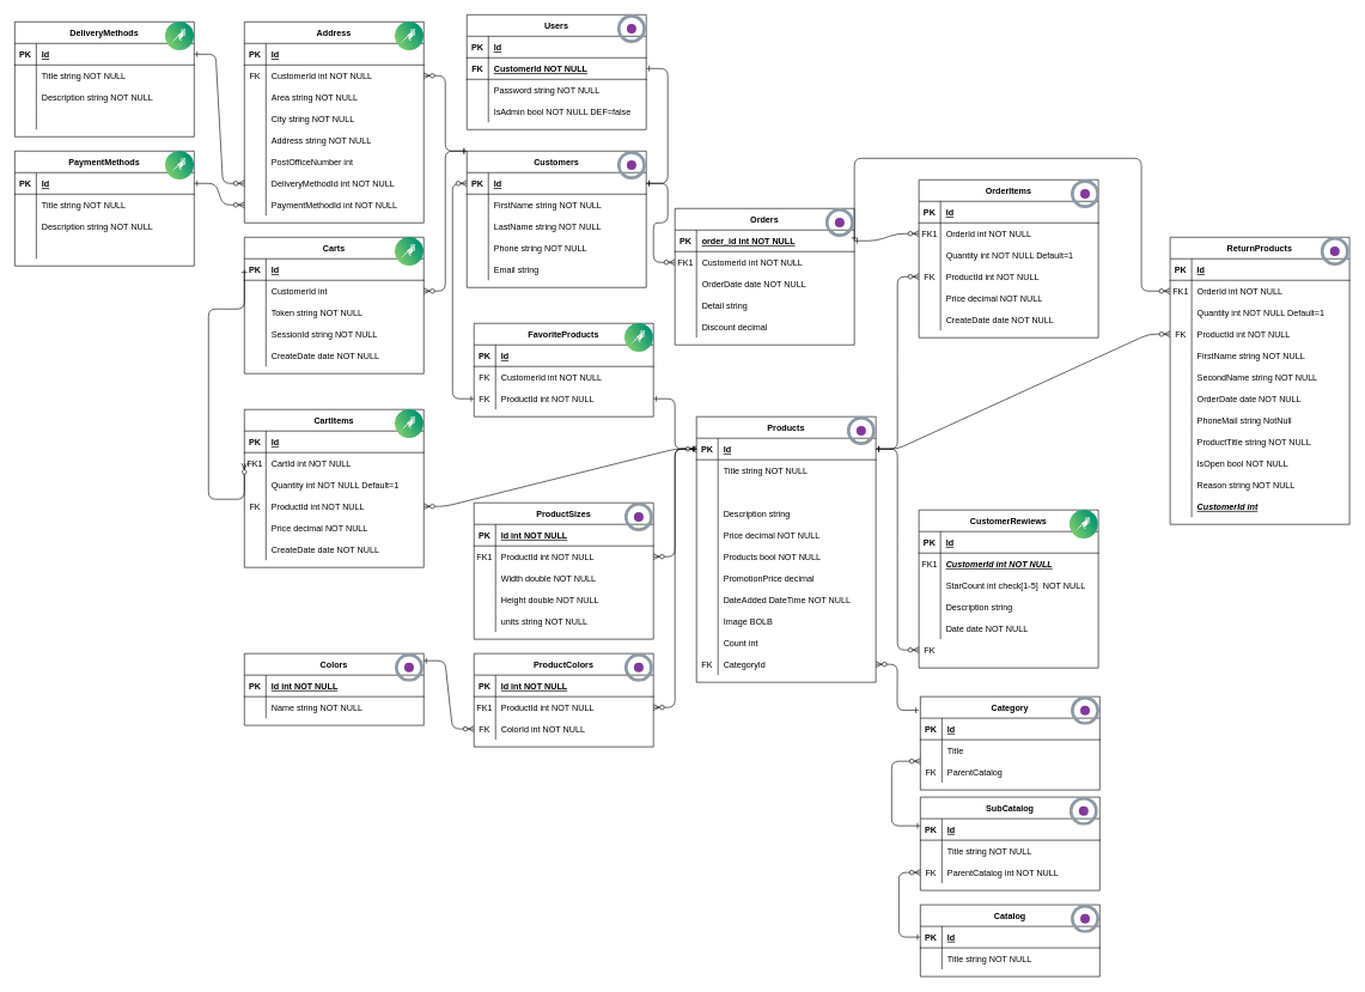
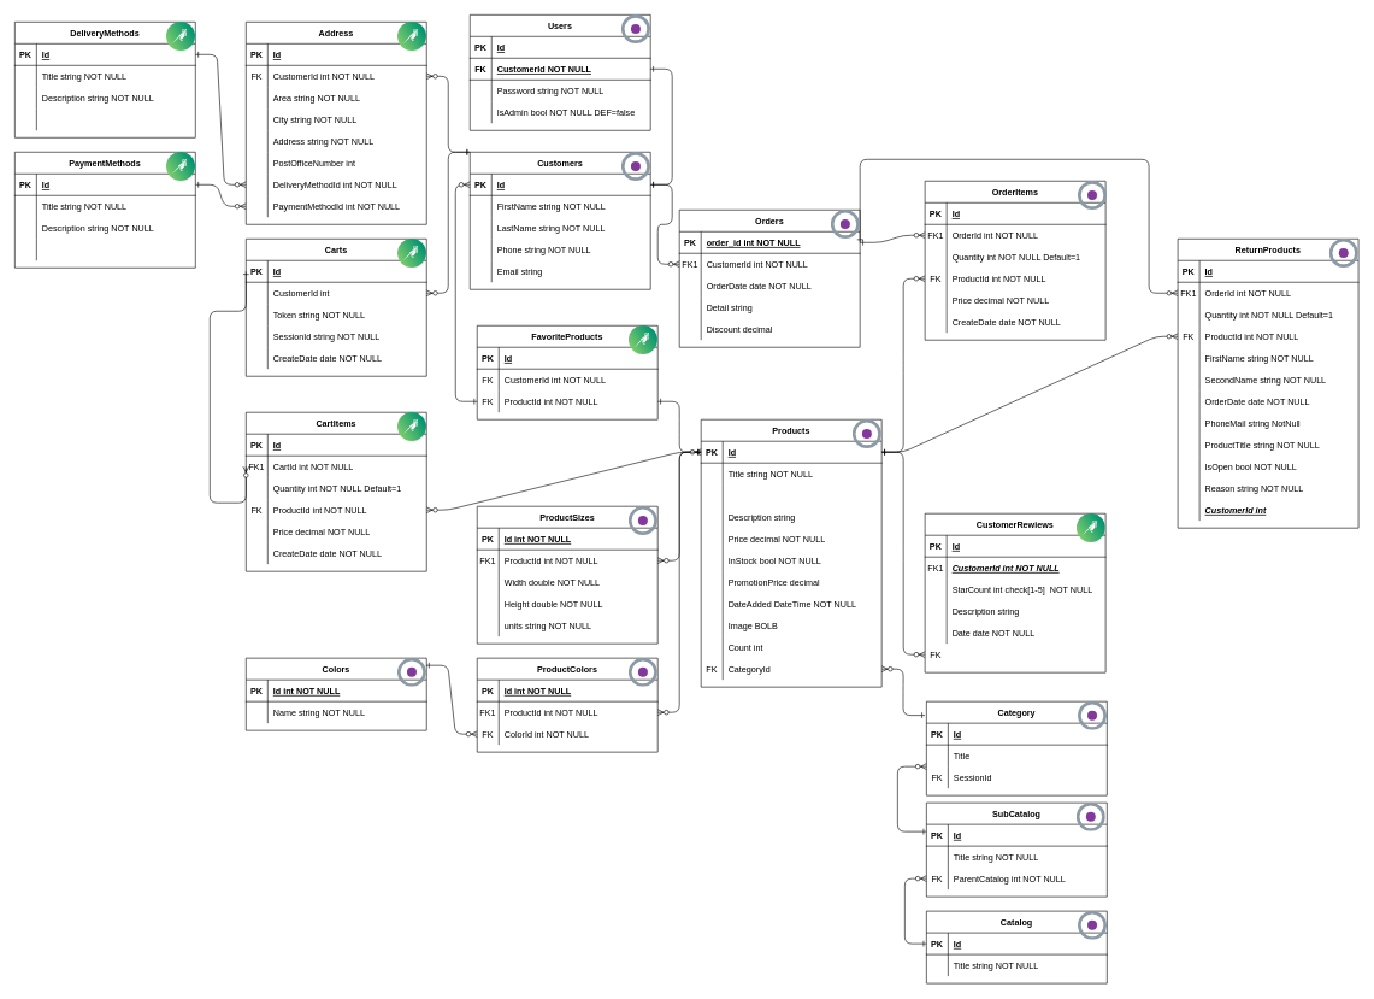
- <mxCell id="55" value="Products bool NOT NULL" style="shape=partialRectangle;overflow=hidden;connectable=0;fillColor=none;top=0;left=0;bottom=0;right=0;align=left;spacingLeft=6;" parent="53" vertex="1"><mxGeometry x="30" width="220" height="30" as="geometry"><mxRectangle width="220" height="30" as="alternateBounds" /></mxGeometry></mxCell>
+ <mxCell id="55" value="InStock bool NOT NULL" style="shape=partialRectangle;overflow=hidden;connectable=0;fillColor=none;top=0;left=0;bottom=0;right=0;align=left;spacingLeft=6;" parent="53" vertex="1"><mxGeometry x="30" width="220" height="30" as="geometry"><mxRectangle width="220" height="30" as="alternateBounds" /></mxGeometry></mxCell>
- <mxCell id="270" value="ParentCatalog" style="shape=partialRectangle;overflow=hidden;connectable=0;fillColor=none;top=0;left=0;bottom=0;right=0;align=left;spacingLeft=6;" parent="268" vertex="1"><mxGeometry x="30" width="220" height="30" as="geometry"><mxRectangle width="220" height="30" as="alternateBounds" /></mxGeometry></mxCell>
+ <mxCell id="270" value="SessionId" style="shape=partialRectangle;overflow=hidden;connectable=0;fillColor=none;top=0;left=0;bottom=0;right=0;align=left;spacingLeft=6;" parent="268" vertex="1"><mxGeometry x="30" width="220" height="30" as="geometry"><mxRectangle width="220" height="30" as="alternateBounds" /></mxGeometry></mxCell>
